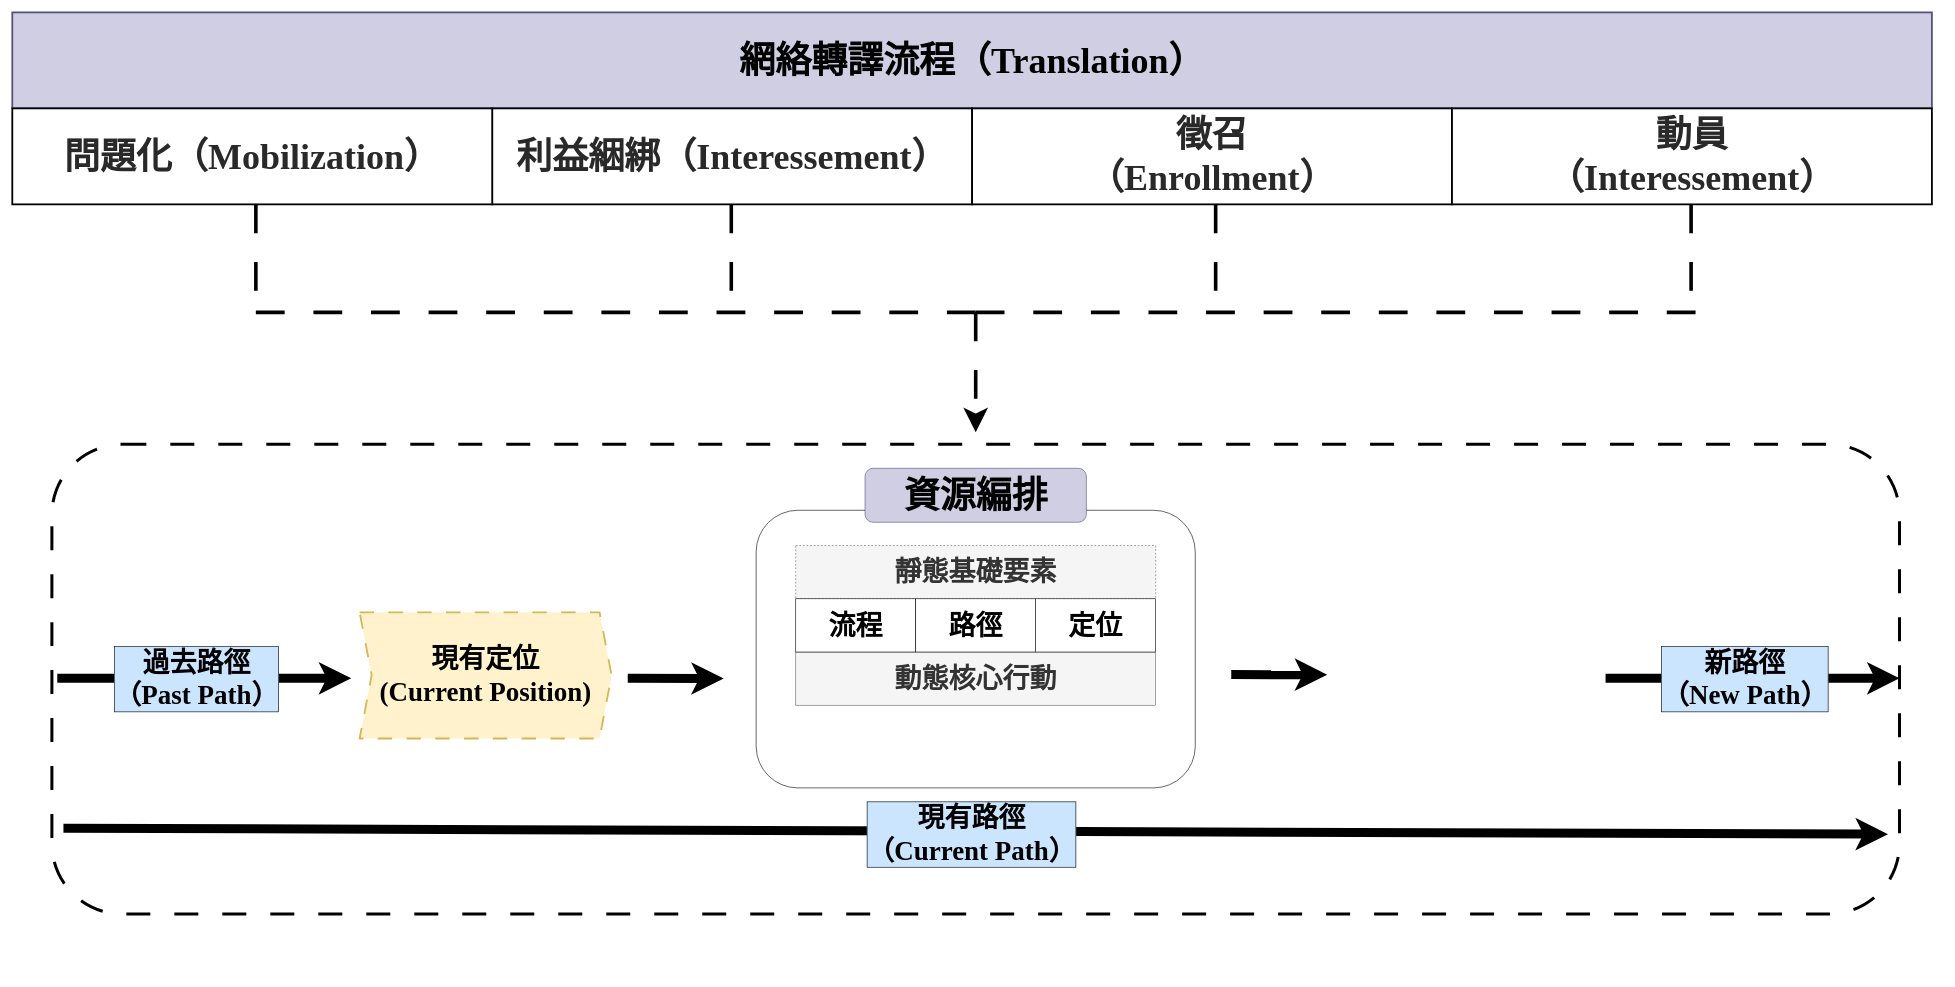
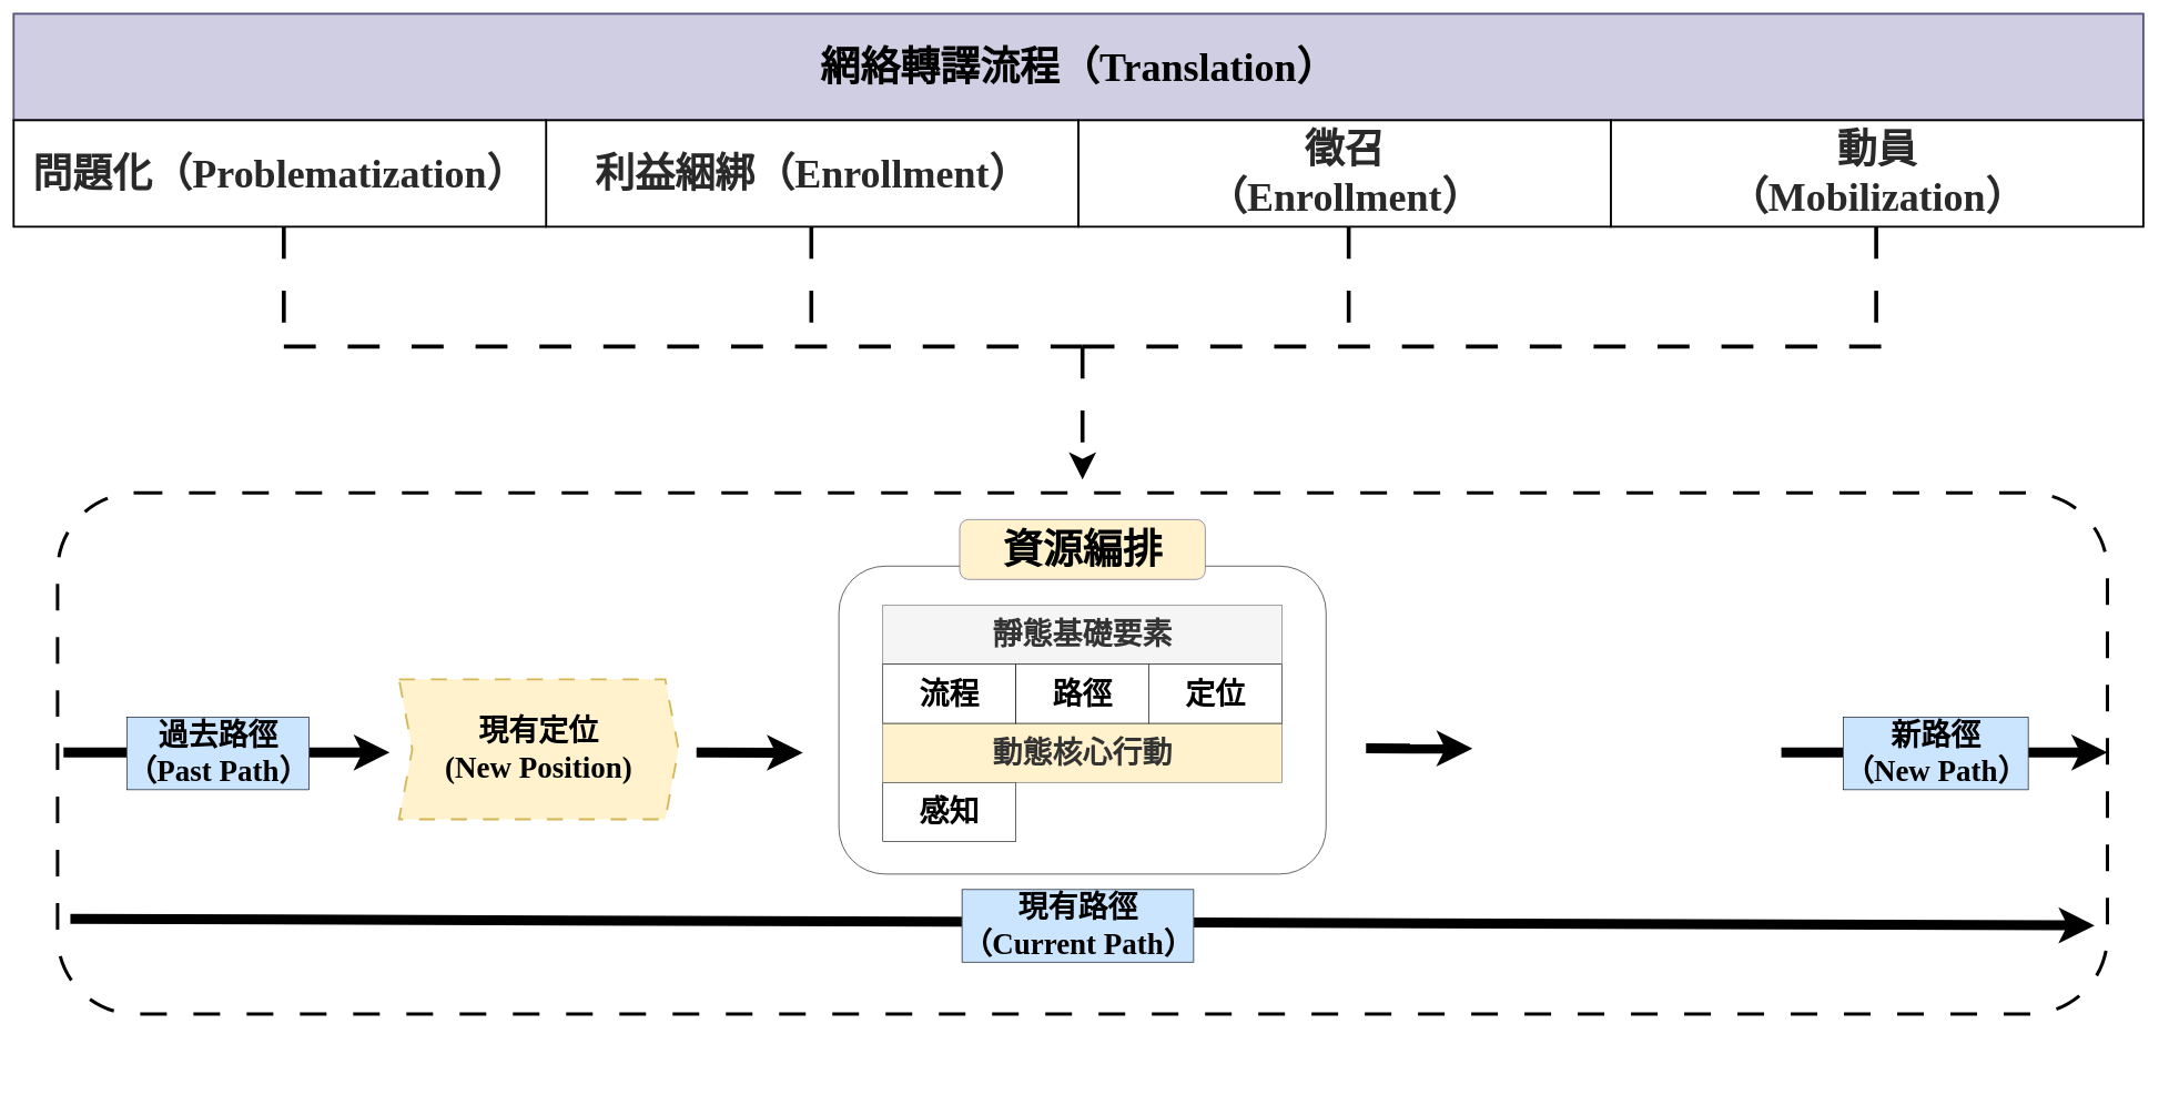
- <mxCell id="32" value="&lt;div&gt;&lt;b&gt;&lt;font face=&quot;標楷體&quot;&gt;&lt;span id=&quot;docs-internal-guid-4d6b0944-7fff-3b9e-f96f-b2088e79abd8&quot;&gt;&lt;span style=&quot;color: rgb(41, 41, 41); background-color: rgb(255, 255, 255); font-variant-numeric: normal; font-variant-east-asian: normal; font-variant-alternates: normal; font-variant-position: normal; font-variant-emoji: normal; vertical-align: baseline; white-space-collapse: preserve;&quot;&gt;問題化&lt;/span&gt;&lt;/span&gt;&lt;span style=&quot;background-color: rgb(255, 255, 255); color: rgb(41, 41, 41); white-space-collapse: preserve;&quot;&gt;（Mobilization）&lt;/span&gt;&lt;/font&gt;&lt;/b&gt;&lt;/div&gt;" style="rounded=0;whiteSpace=wrap;html=1;movable=1;resizable=1;rotatable=1;deletable=1;editable=1;locked=0;connectable=1;flipH=1;fontSize=60;align=center;strokeColor=default;strokeWidth=3;verticalAlign=middle;fontFamily=Helvetica;fontColor=default;fillColor=default;" parent="27" vertex="1"><mxGeometry y="159.995" width="800" height="160" as="geometry" /></mxCell>
+ <mxCell id="32" value="&lt;div&gt;&lt;b&gt;&lt;font face=&quot;標楷體&quot;&gt;&lt;span id=&quot;docs-internal-guid-4d6b0944-7fff-3b9e-f96f-b2088e79abd8&quot;&gt;&lt;span style=&quot;color: rgb(41, 41, 41); background-color: rgb(255, 255, 255); font-variant-numeric: normal; font-variant-east-asian: normal; font-variant-alternates: normal; font-variant-position: normal; font-variant-emoji: normal; vertical-align: baseline; white-space-collapse: preserve;&quot;&gt;問題化&lt;/span&gt;&lt;/span&gt;&lt;span style=&quot;background-color: rgb(255, 255, 255); color: rgb(41, 41, 41); white-space-collapse: preserve;&quot;&gt;（Problematization）&lt;/span&gt;&lt;/font&gt;&lt;/b&gt;&lt;/div&gt;" style="rounded=0;whiteSpace=wrap;html=1;movable=1;resizable=1;rotatable=1;deletable=1;editable=1;locked=0;connectable=1;flipH=1;fontSize=60;align=center;strokeColor=default;strokeWidth=3;verticalAlign=middle;fontFamily=Helvetica;fontColor=default;fillColor=default;" parent="27" vertex="1"><mxGeometry y="159.995" width="800" height="160" as="geometry" /></mxCell>
- <mxCell id="29" value="&lt;div&gt;&lt;span id=&quot;docs-internal-guid-ae83f5a6-7fff-8fde-e0c6-65114a091cd3&quot;&gt;&lt;span style=&quot;color: rgb(41, 41, 41); background-color: rgb(255, 255, 255); font-weight: 700; font-variant-numeric: normal; font-variant-east-asian: normal; font-variant-alternates: normal; font-variant-position: normal; font-variant-emoji: normal; vertical-align: baseline; white-space-collapse: preserve;&quot;&gt;&lt;font face=&quot;標楷體&quot;&gt;利益綑綁（Interessement）&lt;/font&gt;&lt;/span&gt;&lt;/span&gt;&lt;/div&gt;" style="rounded=0;whiteSpace=wrap;html=1;movable=1;resizable=1;rotatable=1;deletable=1;editable=1;locked=0;connectable=1;flipH=1;strokeColor=default;align=center;verticalAlign=middle;fontFamily=Helvetica;fontSize=60;fontColor=default;fillColor=default;strokeWidth=3;" parent="27" vertex="1"><mxGeometry x="800" y="159.995" width="800" height="160" as="geometry" /></mxCell>
+ <mxCell id="29" value="&lt;div&gt;&lt;span id=&quot;docs-internal-guid-ae83f5a6-7fff-8fde-e0c6-65114a091cd3&quot;&gt;&lt;span style=&quot;color: rgb(41, 41, 41); background-color: rgb(255, 255, 255); font-weight: 700; font-variant-numeric: normal; font-variant-east-asian: normal; font-variant-alternates: normal; font-variant-position: normal; font-variant-emoji: normal; vertical-align: baseline; white-space-collapse: preserve;&quot;&gt;&lt;font face=&quot;標楷體&quot;&gt;利益綑綁（Enrollment）&lt;/font&gt;&lt;/span&gt;&lt;/span&gt;&lt;/div&gt;" style="rounded=0;whiteSpace=wrap;html=1;movable=1;resizable=1;rotatable=1;deletable=1;editable=1;locked=0;connectable=1;flipH=1;strokeColor=default;align=center;verticalAlign=middle;fontFamily=Helvetica;fontSize=60;fontColor=default;fillColor=default;strokeWidth=3;" parent="27" vertex="1"><mxGeometry x="800" y="159.995" width="800" height="160" as="geometry" /></mxCell>
- <mxCell id="31" value="&lt;div&gt;&lt;span id=&quot;docs-internal-guid-2bd36903-7fff-b662-3506-067318d8adca&quot;&gt;&lt;span style=&quot;font-family: DFKai-SB; color: rgb(41, 41, 41); background-color: rgb(255, 255, 255); font-weight: 700; font-variant-numeric: normal; font-variant-east-asian: normal; font-variant-alternates: normal; font-variant-position: normal; font-variant-emoji: normal; vertical-align: baseline; white-space-collapse: preserve;&quot;&gt;&lt;font&gt;動員&lt;/font&gt;&lt;/span&gt;&lt;/span&gt;&lt;/div&gt;&lt;div&gt;&lt;span&gt;&lt;span style=&quot;font-family: DFKai-SB; color: rgb(41, 41, 41); background-color: rgb(255, 255, 255); font-weight: 700; font-variant-numeric: normal; font-variant-east-asian: normal; font-variant-alternates: normal; font-variant-position: normal; font-variant-emoji: normal; vertical-align: baseline; white-space-collapse: preserve;&quot;&gt;&lt;font&gt;（Interessement）&lt;/font&gt;&lt;/span&gt;&lt;/span&gt;&lt;/div&gt;" style="rounded=0;whiteSpace=wrap;html=1;movable=1;resizable=1;rotatable=1;deletable=1;editable=1;locked=0;connectable=1;flipH=1;strokeColor=default;align=center;verticalAlign=middle;fontFamily=Helvetica;fontSize=60;fontColor=default;fillColor=default;strokeWidth=3;" parent="27" vertex="1"><mxGeometry x="2400.0" y="159.995" width="800" height="160" as="geometry" /></mxCell>
+ <mxCell id="31" value="&lt;div&gt;&lt;span id=&quot;docs-internal-guid-2bd36903-7fff-b662-3506-067318d8adca&quot;&gt;&lt;span style=&quot;font-family: DFKai-SB; color: rgb(41, 41, 41); background-color: rgb(255, 255, 255); font-weight: 700; font-variant-numeric: normal; font-variant-east-asian: normal; font-variant-alternates: normal; font-variant-position: normal; font-variant-emoji: normal; vertical-align: baseline; white-space-collapse: preserve;&quot;&gt;&lt;font&gt;動員&lt;/font&gt;&lt;/span&gt;&lt;/span&gt;&lt;/div&gt;&lt;div&gt;&lt;span&gt;&lt;span style=&quot;font-family: DFKai-SB; color: rgb(41, 41, 41); background-color: rgb(255, 255, 255); font-weight: 700; font-variant-numeric: normal; font-variant-east-asian: normal; font-variant-alternates: normal; font-variant-position: normal; font-variant-emoji: normal; vertical-align: baseline; white-space-collapse: preserve;&quot;&gt;&lt;font&gt;（Mobilization）&lt;/font&gt;&lt;/span&gt;&lt;/span&gt;&lt;/div&gt;" style="rounded=0;whiteSpace=wrap;html=1;movable=1;resizable=1;rotatable=1;deletable=1;editable=1;locked=0;connectable=1;flipH=1;strokeColor=default;align=center;verticalAlign=middle;fontFamily=Helvetica;fontSize=60;fontColor=default;fillColor=default;strokeWidth=3;" parent="27" vertex="1"><mxGeometry x="2400.0" y="159.995" width="800" height="160" as="geometry" /></mxCell>
- <mxCell id="18" value="&lt;font style=&quot;font-size: 60px;&quot;&gt;&lt;span style=&quot;font-weight: 700;&quot;&gt;&lt;font style=&quot;&quot; face=&quot;標楷體&quot;&gt;資源&lt;/font&gt;&lt;/span&gt;&lt;span style=&quot;font-family: 標楷體; font-weight: 700; background-color: transparent; color: light-dark(rgb(0, 0, 0), rgb(255, 255, 255));&quot;&gt;編排&lt;/span&gt;&lt;/font&gt;" style="rounded=1;whiteSpace=wrap;html=1;strokeColor=#56517e;fillColor=#d0cee2;" vertex="1" parent="16"><mxGeometry x="181.5" width="369" height="90" as="geometry" /></mxCell>
+ <mxCell id="18" value="&lt;font style=&quot;font-size: 60px;&quot;&gt;&lt;span style=&quot;font-weight: 700;&quot;&gt;&lt;font style=&quot;&quot; face=&quot;標楷體&quot;&gt;資源&lt;/font&gt;&lt;/span&gt;&lt;span style=&quot;font-family: 標楷體; font-weight: 700; background-color: transparent; color: light-dark(rgb(0, 0, 0), rgb(255, 255, 255));&quot;&gt;編排&lt;/span&gt;&lt;/font&gt;" style="rounded=1;whiteSpace=wrap;html=1;strokeColor=#56517e;fillColor=#fff2cc;" vertex="1" parent="16"><mxGeometry x="181.5" width="369" height="90" as="geometry" /></mxCell>
- <mxCell id="23" value="&lt;b&gt;靜態基礎要素&lt;/b&gt;" style="rounded=0;whiteSpace=wrap;html=1;fontSize=45;fontFamily=標楷體;movable=1;resizable=1;rotatable=1;deletable=1;editable=1;locked=0;connectable=1;fillColor=#f5f5f5;fontColor=#333333;strokeColor=#666666;dashed=1;" parent="22" vertex="1"><mxGeometry width="600" height="88.764" as="geometry" /></mxCell>
+ <mxCell id="23" value="&lt;b&gt;靜態基礎要素&lt;/b&gt;" style="rounded=0;whiteSpace=wrap;html=1;fontSize=45;fontFamily=標楷體;movable=1;resizable=1;rotatable=1;deletable=1;editable=1;locked=0;connectable=1;fillColor=#f5f5f5;fontColor=#333333;strokeColor=#666666;" parent="22" vertex="1"><mxGeometry width="600" height="88.764" as="geometry" /></mxCell>
- <mxCell id="14" value="現有定位&lt;div&gt;(Current Position)&lt;/div&gt;" style="shape=step;perimeter=stepPerimeter;whiteSpace=wrap;html=1;fixedSize=1;fontSize=45;fontStyle=1;fontFamily=標楷體;dashed=1;dashPattern=8 8;strokeColor=#d6b656;strokeWidth=3;align=center;verticalAlign=middle;fillColor=#fff2cc;movable=1;resizable=1;rotatable=1;deletable=1;editable=1;locked=0;connectable=1;" parent="3" vertex="1"><mxGeometry x="513" y="280" width="420" height="210.38" as="geometry" /></mxCell>
+ <mxCell id="14" value="現有定位&lt;div&gt;(New Position)&lt;/div&gt;" style="shape=step;perimeter=stepPerimeter;whiteSpace=wrap;html=1;fixedSize=1;fontSize=45;fontStyle=1;fontFamily=標楷體;dashed=1;dashPattern=8 8;strokeColor=#d6b656;strokeWidth=3;align=center;verticalAlign=middle;fillColor=#fff2cc;movable=1;resizable=1;rotatable=1;deletable=1;editable=1;locked=0;connectable=1;" parent="3" vertex="1"><mxGeometry x="513" y="280" width="420" height="210.38" as="geometry" /></mxCell>
- <mxCell id="21" value="&lt;b&gt;動態核心行動&lt;/b&gt;" style="rounded=0;whiteSpace=wrap;html=1;fontSize=45;fontFamily=標楷體;movable=1;resizable=1;rotatable=1;deletable=1;editable=1;locked=0;connectable=1;fillColor=#f5f5f5;fontColor=#333333;strokeColor=#666666;" parent="19" vertex="1"><mxGeometry width="600" height="88.764" as="geometry" /></mxCell>
+ <mxCell id="21" value="&lt;b&gt;動態核心行動&lt;/b&gt;" style="rounded=0;whiteSpace=wrap;html=1;fontSize=45;fontFamily=標楷體;movable=1;resizable=1;rotatable=1;deletable=1;editable=1;locked=0;connectable=1;fillColor=#fff2cc;fontColor=#333333;strokeColor=#666666;" parent="19" vertex="1"><mxGeometry width="600" height="88.764" as="geometry" /></mxCell>
+ <mxCell id="20" value="&lt;font face=&quot;標楷體&quot; style=&quot;font-size: 45px;&quot;&gt;&lt;b&gt;感知&lt;/b&gt;&lt;/font&gt;" style="rounded=0;whiteSpace=wrap;html=1;movable=0;resizable=0;rotatable=0;deletable=0;editable=0;locked=1;connectable=0;" parent="19" vertex="1"><mxGeometry y="88.764" width="200" height="88.764" as="geometry" /></mxCell>
